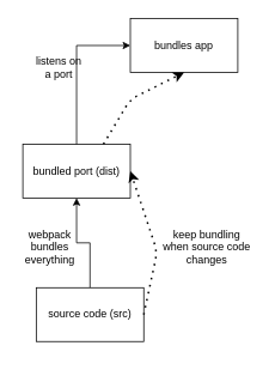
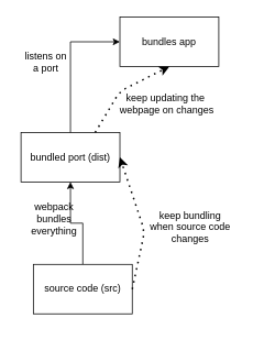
- <mxCell id="8" value="listens on &lt;br&gt;a port" style="text;html=1;align=center;verticalAlign=middle;resizable=0;points=[];autosize=1;" vertex="1" parent="2"><mxGeometry x="10" y="40" width="70" height="30" as="geometry" /></mxCell>
+ <mxCell id="8" value="listens on &lt;br&gt;a port" style="text;html=1;align=center;verticalAlign=middle;resizable=0;points=[];autosize=1;" vertex="1" parent="2"><mxGeometry y="40" width="70" height="30" as="geometry" /></mxCell>
+ <mxCell id="13" value="keep updating the&lt;br&gt;&amp;nbsp;webpage on changes" style="text;html=1;align=center;verticalAlign=middle;resizable=0;points=[];autosize=1;" vertex="1" parent="2"><mxGeometry x="115" y="90" width="130" height="30" as="geometry" /></mxCell>
- <mxCell id="6" value="webpack&lt;br&gt;bundles&lt;br&gt;everything" style="text;html=1;align=center;verticalAlign=middle;resizable=0;points=[];autosize=1;" vertex="1" parent="2"><mxGeometry y="230" width="70" height="50" as="geometry" /></mxCell>
+ <mxCell id="6" value="webpack&lt;br&gt;bundles&lt;br&gt;everything" style="text;html=1;align=center;verticalAlign=middle;resizable=0;points=[];autosize=1;" vertex="1" parent="2"><mxGeometry x="10" y="220" width="70" height="50" as="geometry" /></mxCell>
